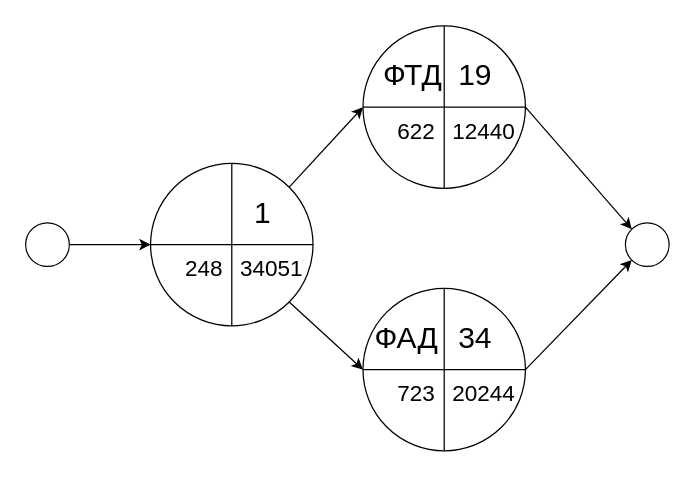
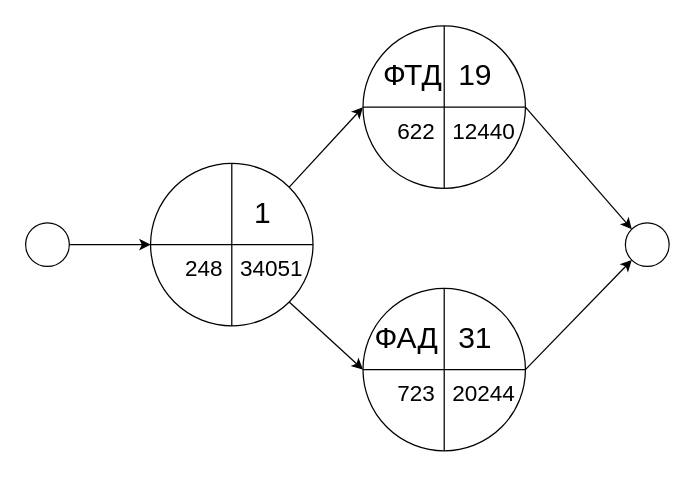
- <mxCell id="21" value="&lt;span style=&quot;font-size: 24px;&quot;&gt;34&lt;/span&gt;" style="text;html=1;strokeColor=none;fillColor=none;align=center;verticalAlign=middle;whiteSpace=wrap;rounded=0;" parent="1" vertex="1"><mxGeometry x="360" y="250" width="40" height="40" as="geometry" /></mxCell>
+ <mxCell id="21" value="&lt;span style=&quot;font-size: 24px;&quot;&gt;31&lt;/span&gt;" style="text;html=1;strokeColor=none;fillColor=none;align=center;verticalAlign=middle;whiteSpace=wrap;rounded=0;" parent="1" vertex="1"><mxGeometry x="360" y="250" width="40" height="40" as="geometry" /></mxCell>
